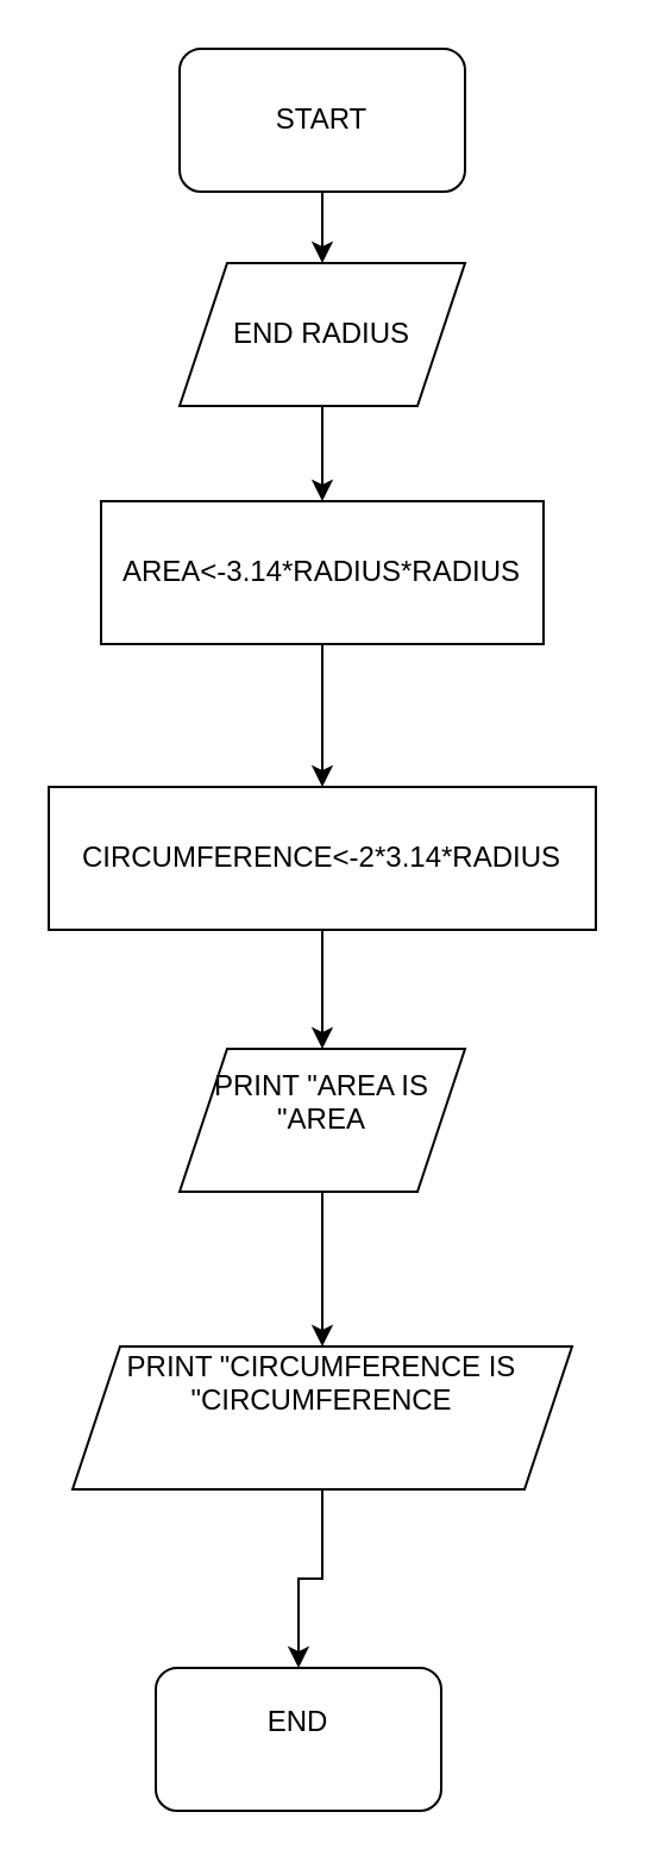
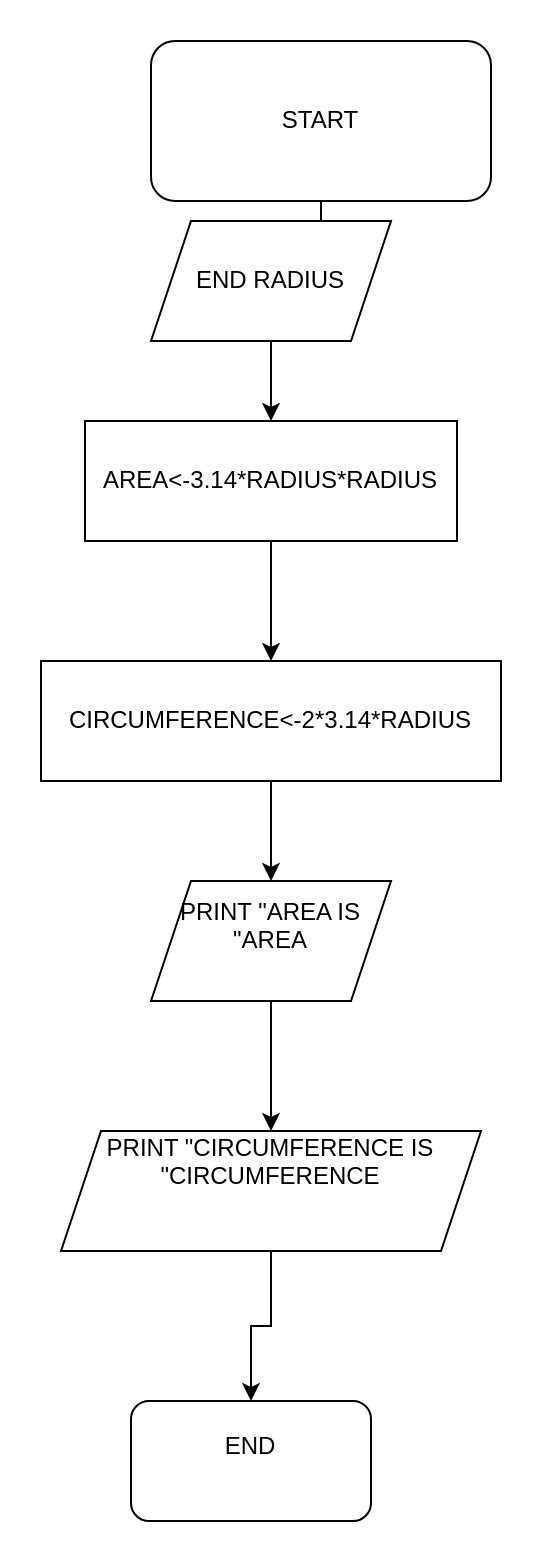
- <mxCell id="3" value="START" style="rounded=1;whiteSpace=wrap;html=1;" vertex="1" parent="1"><mxGeometry x="75" y="20" width="120" height="60" as="geometry" /></mxCell>
+ <mxCell id="3" value="START" style="rounded=1;whiteSpace=wrap;html=1;" vertex="1" parent="1"><mxGeometry x="75" y="20" width="170" height="80" as="geometry" /></mxCell>
